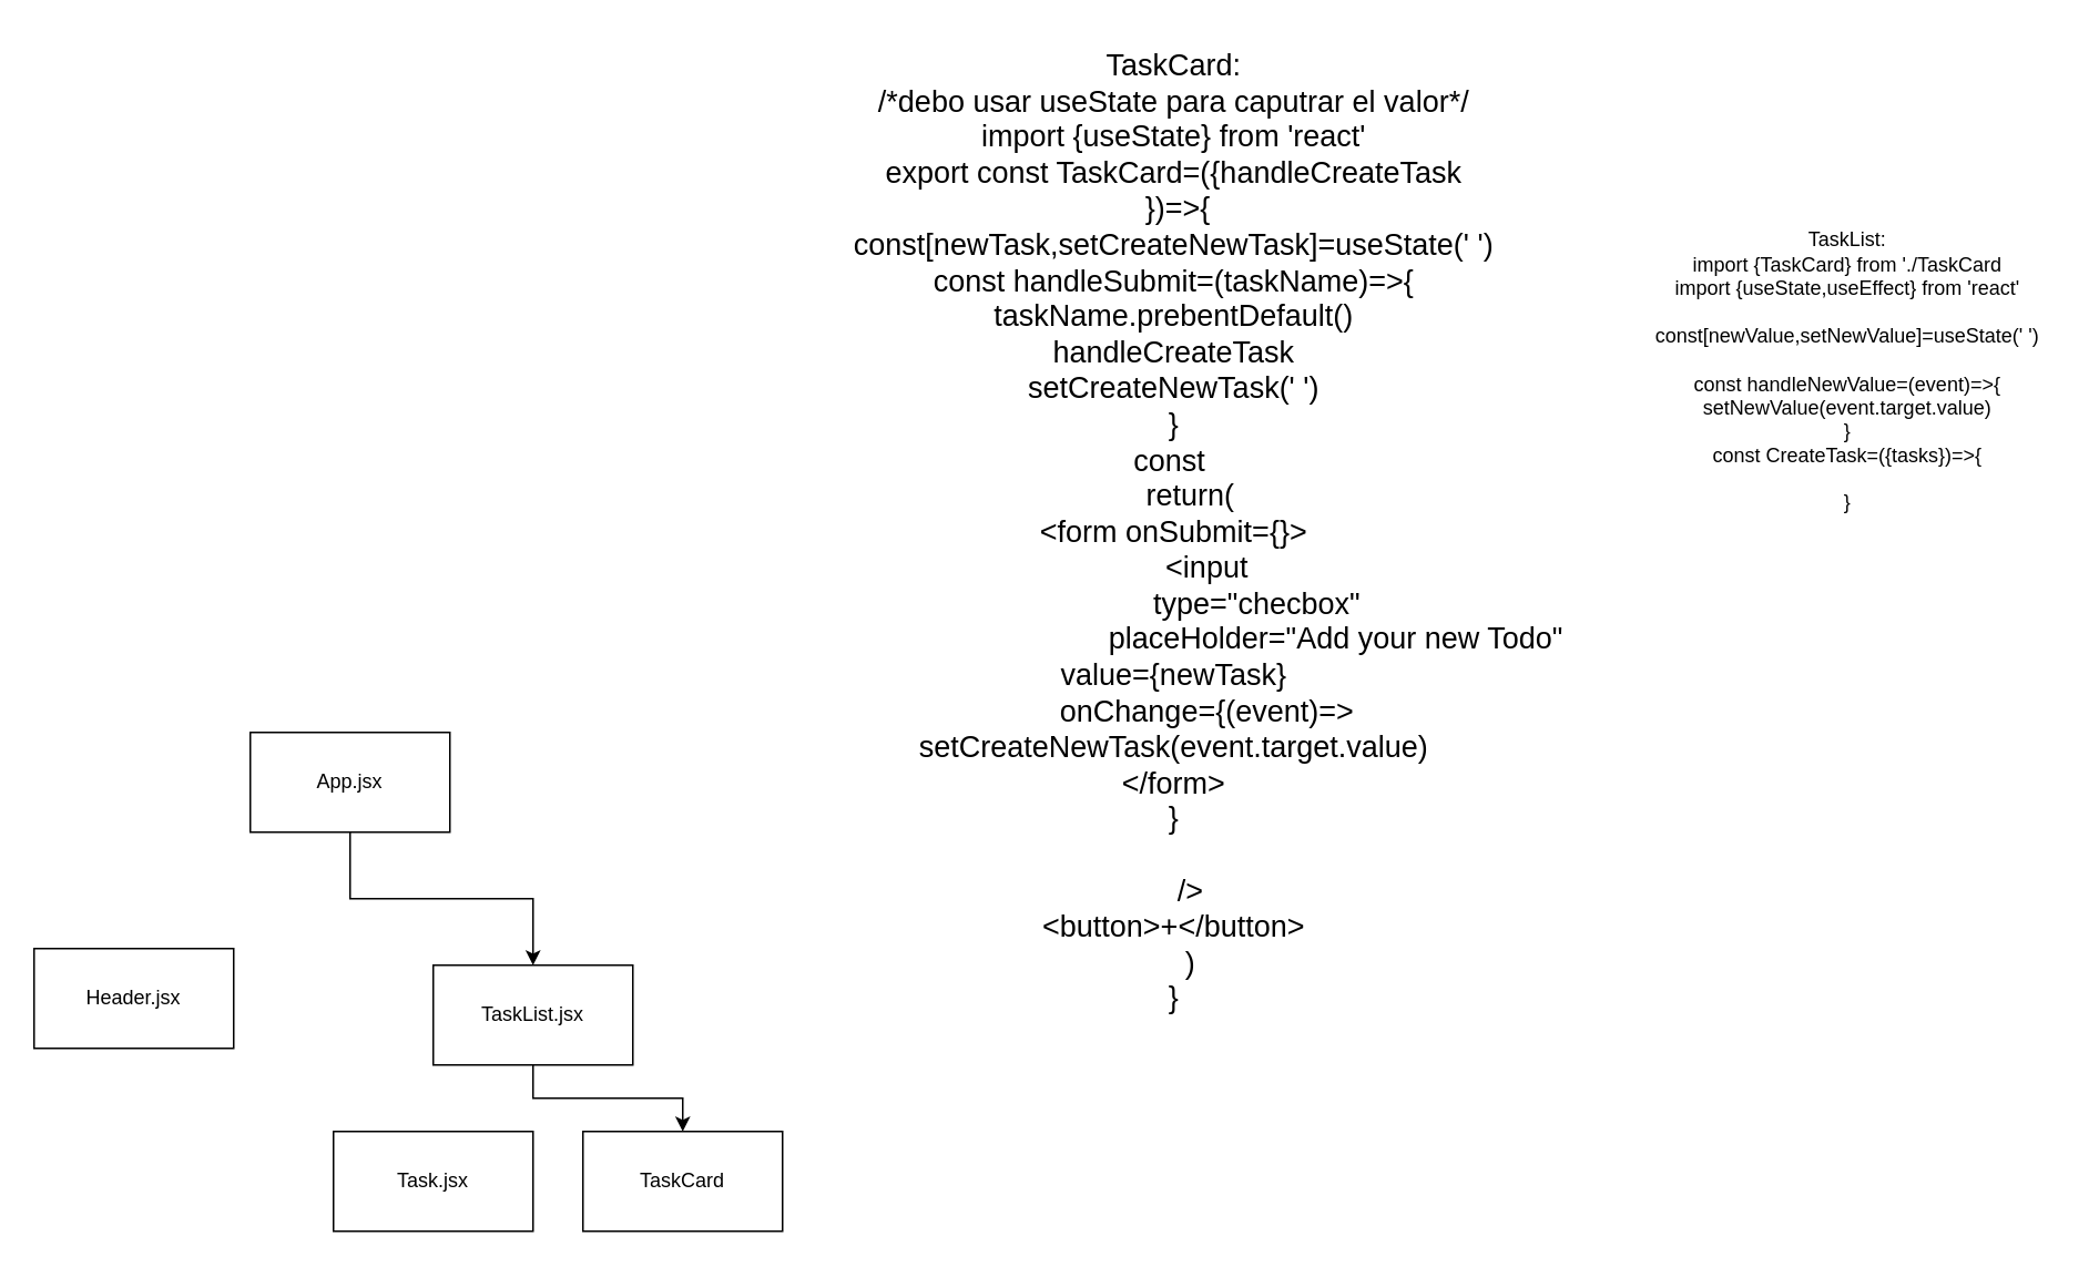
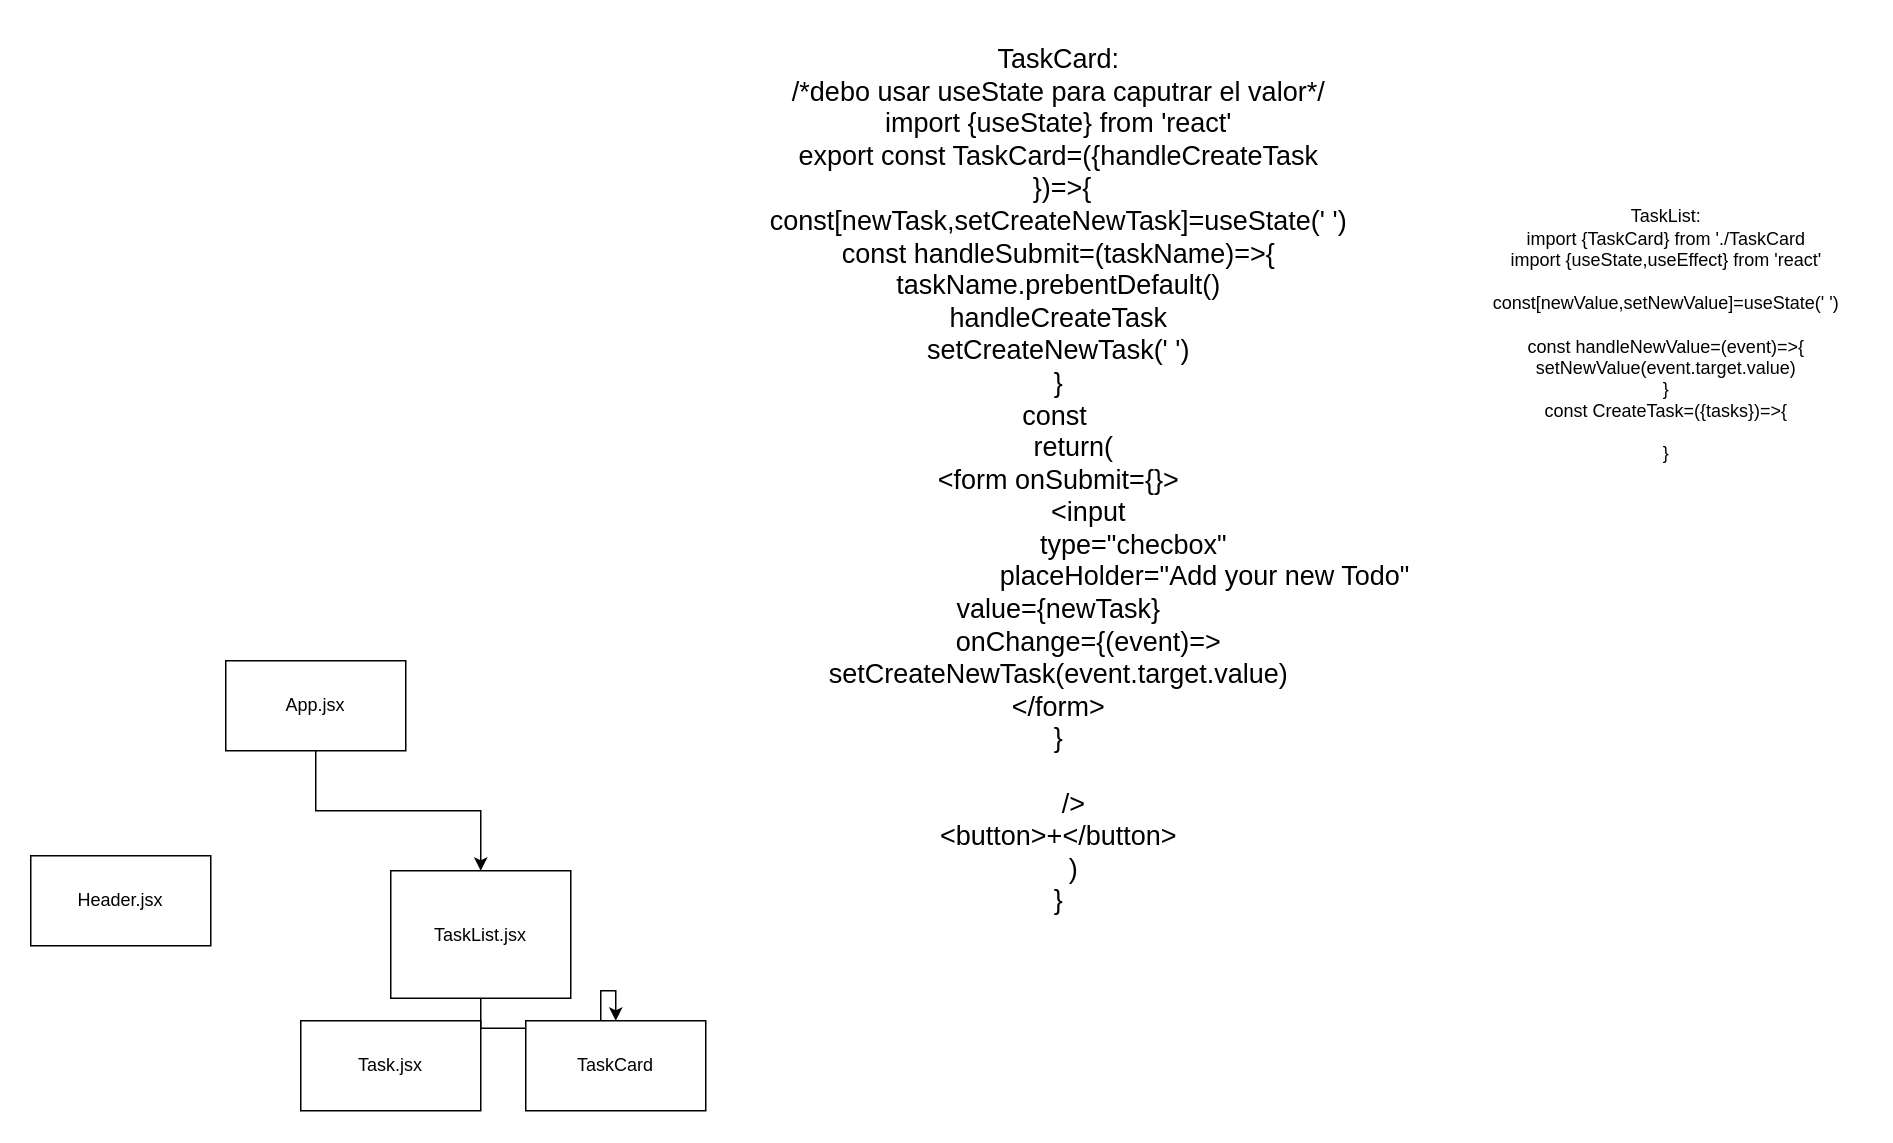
- <mxCell id="6" value="TaskList.jsx&lt;br&gt;" style="whiteSpace=wrap;html=1;" vertex="1" parent="1"><mxGeometry x="260" y="580" width="120" height="60" as="geometry" /></mxCell>
+ <mxCell id="6" value="TaskList.jsx&lt;br&gt;" style="whiteSpace=wrap;html=1;" vertex="1" parent="1"><mxGeometry x="260" y="580" width="120" height="85" as="geometry" /></mxCell>
